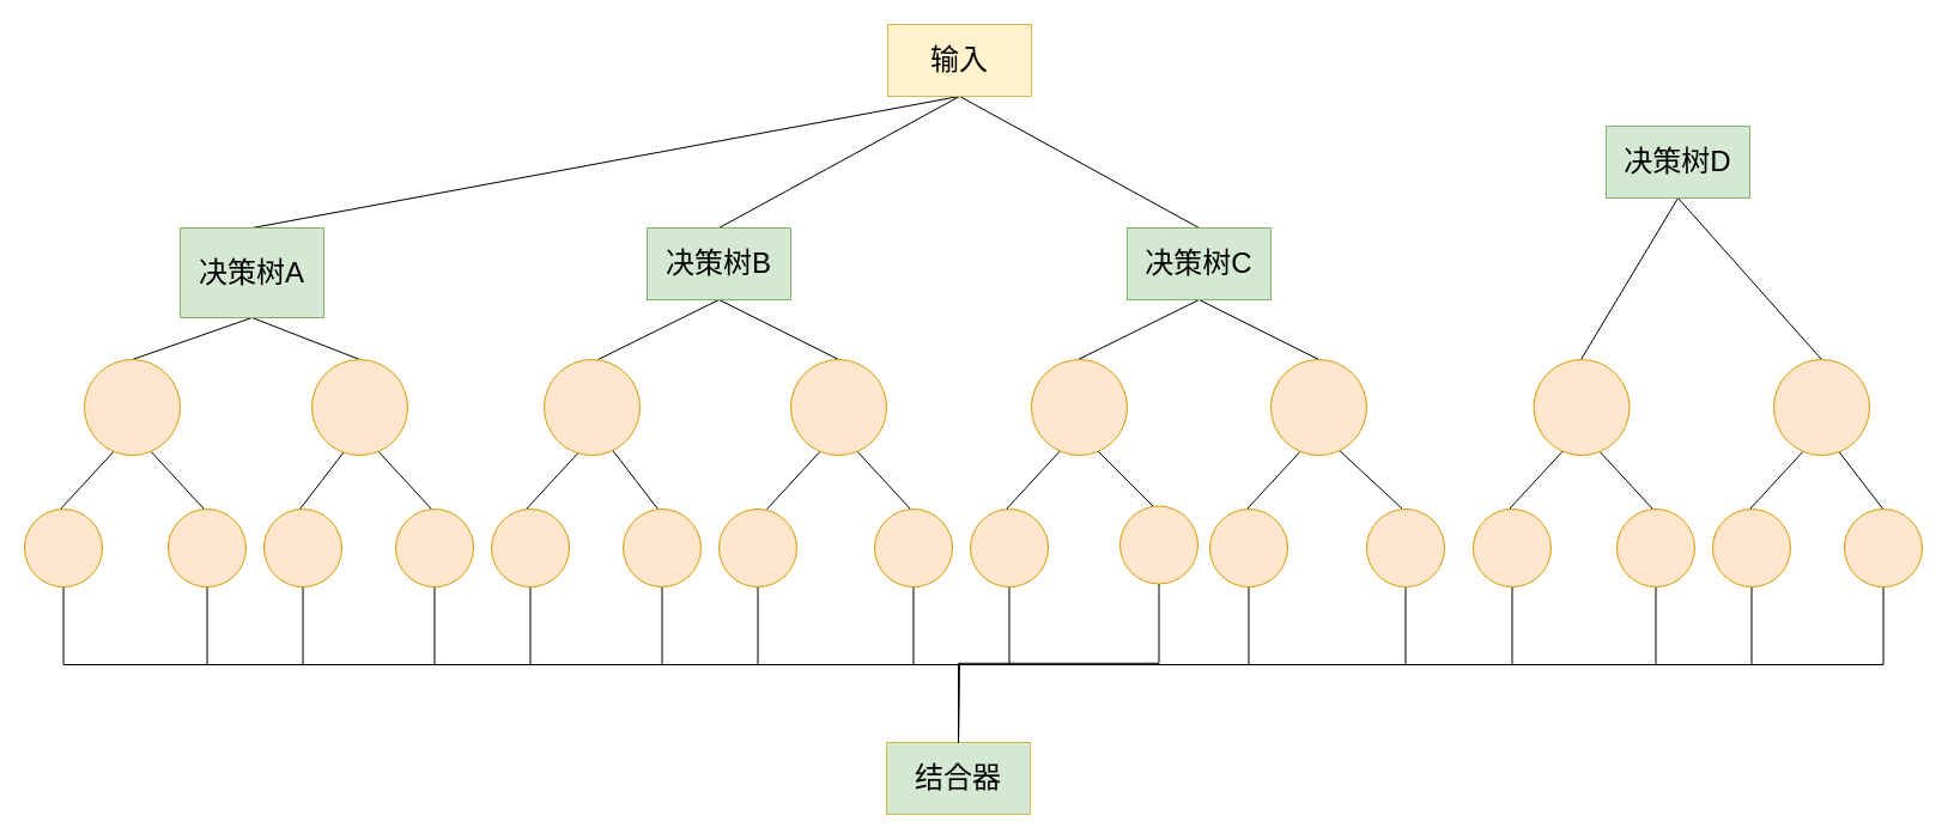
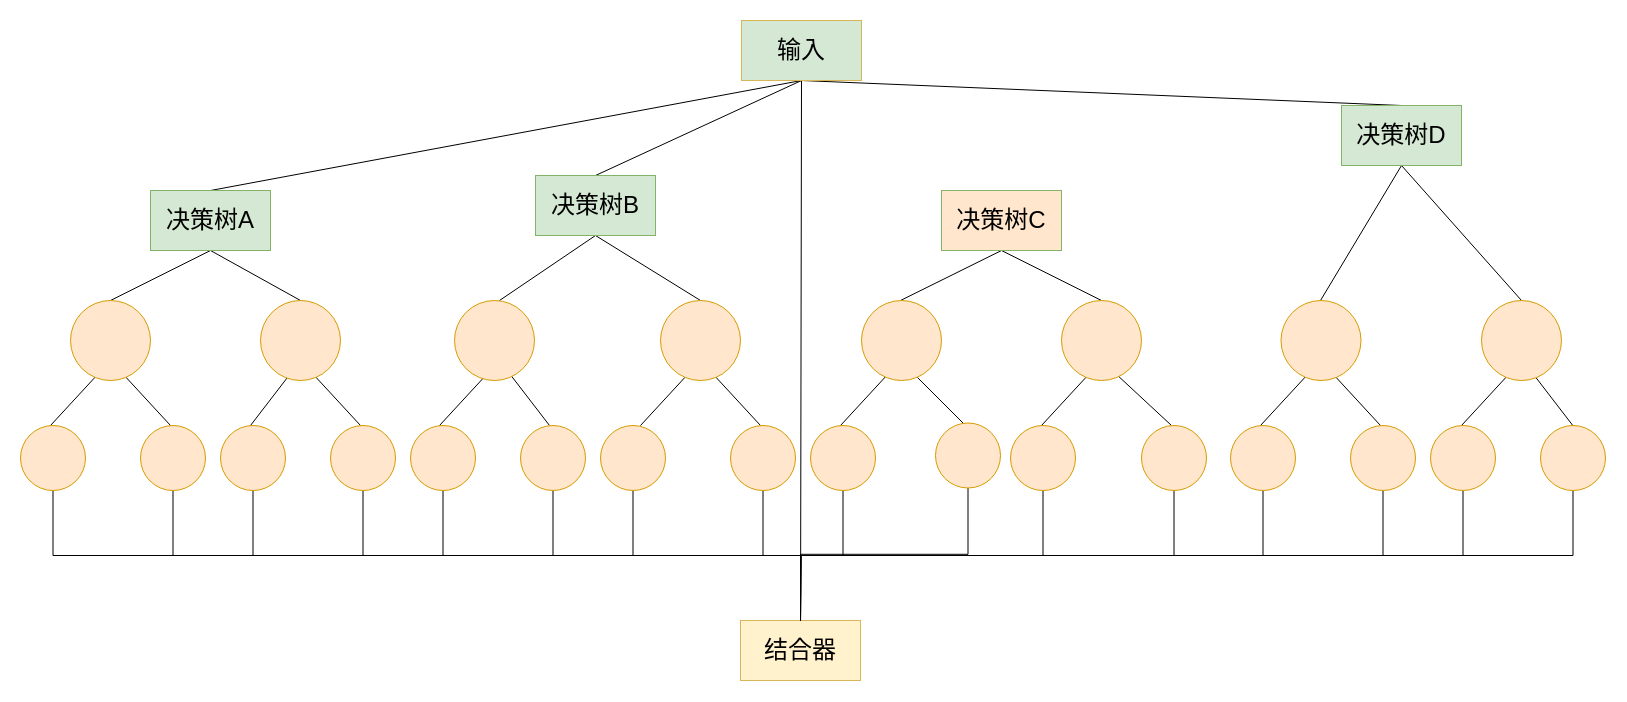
- <mxCell id="6" value="&lt;font style=&quot;font-size: 24px;&quot;&gt;输入&lt;/font&gt;" style="whiteSpace=wrap;html=1;rounded=0;fillColor=#fff2cc;strokeColor=#d6b656;" parent="1" vertex="1"><mxGeometry x="741" y="20" width="120" height="60" as="geometry" /></mxCell>
+ <mxCell id="6" value="&lt;font style=&quot;font-size: 24px;&quot;&gt;输入&lt;/font&gt;" style="whiteSpace=wrap;html=1;rounded=0;fillColor=#d5e8d4;strokeColor=#d6b656;" parent="1" vertex="1"><mxGeometry x="741" y="20" width="120" height="60" as="geometry" /></mxCell>
+ <mxCell id="5" style="rounded=0;orthogonalLoop=1;jettySize=auto;html=1;exitX=0.5;exitY=1;exitDx=0;exitDy=0;endArrow=none;startFill=0;entryX=0.5;entryY=0;entryDx=0;entryDy=0;" parent="1" source="6" target="30" edge="1"><mxGeometry relative="1" as="geometry" /></mxCell>
- <mxCell id="4" style="rounded=0;orthogonalLoop=1;jettySize=auto;html=1;exitX=0.5;exitY=1;exitDx=0;exitDy=0;endArrow=none;startFill=0;entryX=0.5;entryY=0;entryDx=0;entryDy=0;" parent="1" source="6" target="23" edge="1"><mxGeometry relative="1" as="geometry" /></mxCell>
+ <mxCell id="4" style="rounded=0;orthogonalLoop=1;jettySize=auto;html=1;exitX=0.5;exitY=1;exitDx=0;exitDy=0;endArrow=none;startFill=0;" parent="1" source="6" target="35" edge="1"><mxGeometry relative="1" as="geometry" /></mxCell>
- <mxCell id="9" value="&lt;font style=&quot;font-size: 24px;&quot;&gt;决策树B&lt;/font&gt;" style="whiteSpace=wrap;html=1;rounded=0;fillColor=#d5e8d4;strokeColor=#82b366;" parent="1" vertex="1"><mxGeometry x="540" y="190" width="120" height="60" as="geometry" /></mxCell>
+ <mxCell id="9" value="&lt;font style=&quot;font-size: 24px;&quot;&gt;决策树B&lt;/font&gt;" style="whiteSpace=wrap;html=1;rounded=0;fillColor=#d5e8d4;strokeColor=#82b366;" parent="1" vertex="1"><mxGeometry x="535" y="175" width="120" height="60" as="geometry" /></mxCell>
- <mxCell id="23" value="&lt;font style=&quot;font-size: 24px;&quot;&gt;决策树C&lt;/font&gt;" style="whiteSpace=wrap;html=1;rounded=0;fillColor=#d5e8d4;strokeColor=#82b366;" parent="1" vertex="1"><mxGeometry x="941" y="190" width="120" height="60" as="geometry" /></mxCell>
+ <mxCell id="23" value="&lt;font style=&quot;font-size: 24px;&quot;&gt;决策树C&lt;/font&gt;" style="whiteSpace=wrap;html=1;rounded=0;fillColor=#ffe6cc;strokeColor=#82b366;" parent="1" vertex="1"><mxGeometry x="941" y="190" width="120" height="60" as="geometry" /></mxCell>
- <mxCell id="12" value="&lt;font style=&quot;font-size: 24px;&quot;&gt;决策树A&lt;/font&gt;" style="whiteSpace=wrap;html=1;rounded=0;fillColor=#d5e8d4;strokeColor=#82b366;" parent="1" vertex="1"><mxGeometry x="150" y="190" width="120" height="75" as="geometry" /></mxCell>
+ <mxCell id="12" value="&lt;font style=&quot;font-size: 24px;&quot;&gt;决策树A&lt;/font&gt;" style="whiteSpace=wrap;html=1;rounded=0;fillColor=#d5e8d4;strokeColor=#82b366;" parent="1" vertex="1"><mxGeometry x="150" y="190" width="120" height="60" as="geometry" /></mxCell>
- <mxCell id="35" value="&lt;font style=&quot;font-size: 24px;&quot;&gt;结合器&lt;/font&gt;" style="rounded=0;whiteSpace=wrap;html=1;fillColor=#d5e8d4;strokeColor=#d6b656;" parent="1" vertex="1"><mxGeometry x="740" y="620" width="120" height="60" as="geometry" /></mxCell>
+ <mxCell id="35" value="&lt;font style=&quot;font-size: 24px;&quot;&gt;结合器&lt;/font&gt;" style="rounded=0;whiteSpace=wrap;html=1;fillColor=#fff2cc;strokeColor=#d6b656;" parent="1" vertex="1"><mxGeometry x="740" y="620" width="120" height="60" as="geometry" /></mxCell>
